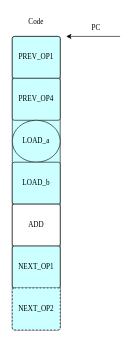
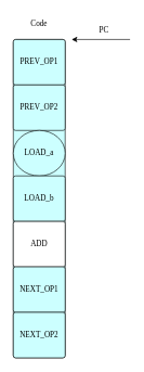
- <mxCell id="6" value="PREV_OP4" style="rounded=1;whiteSpace=wrap;html=1;arcSize=5;fontFamily=SF Mono;fillColor=#CCFFFF;" vertex="1" parent="1"><mxGeometry x="20" y="130" width="80" height="70" as="geometry" /></mxCell>
+ <mxCell id="6" value="PREV_OP2" style="rounded=1;whiteSpace=wrap;html=1;arcSize=5;fontFamily=SF Mono;fillColor=#CCFFFF;" vertex="1" parent="1"><mxGeometry x="20" y="130" width="80" height="70" as="geometry" /></mxCell>
- <mxCell id="11" value="NEXT_OP2" style="rounded=1;whiteSpace=wrap;html=1;arcSize=5;fontFamily=SF Mono;fillColor=#CCFFFF;dashed=1;" vertex="1" parent="1"><mxGeometry x="20" y="480" width="80" height="70" as="geometry" /></mxCell>
+ <mxCell id="11" value="NEXT_OP2" style="rounded=1;whiteSpace=wrap;html=1;arcSize=5;fontFamily=SF Mono;fillColor=#CCFFFF;" vertex="1" parent="1"><mxGeometry x="20" y="480" width="80" height="70" as="geometry" /></mxCell>
